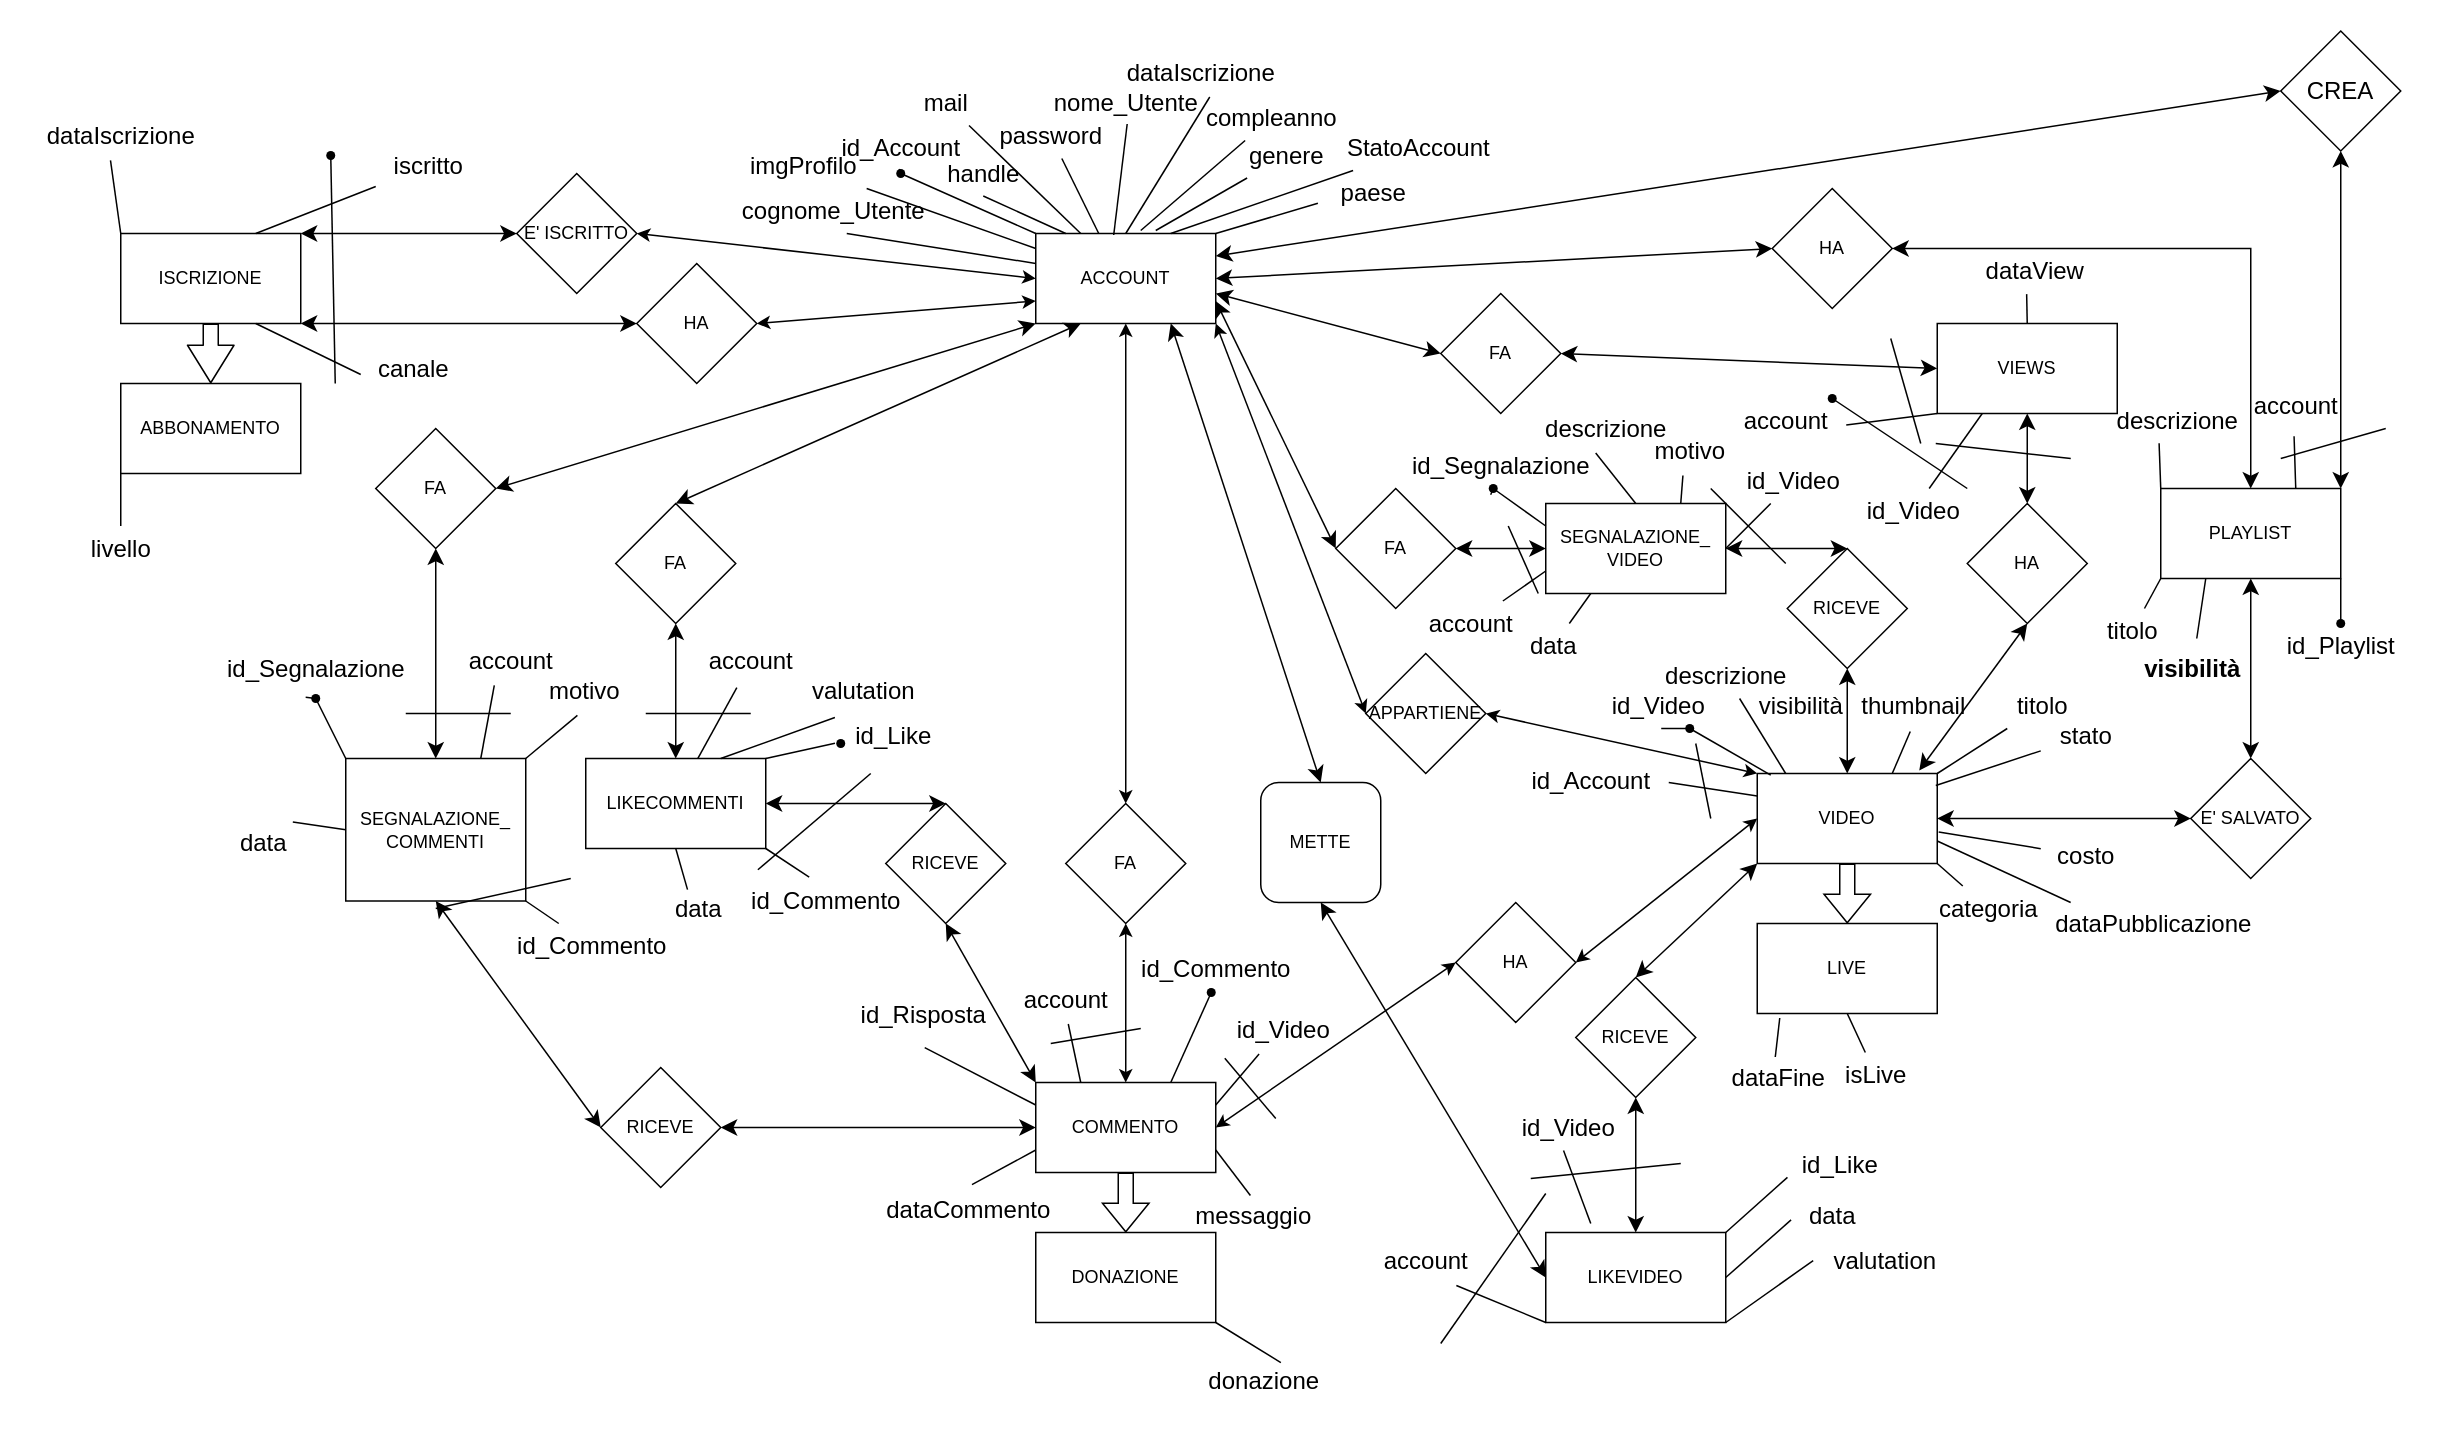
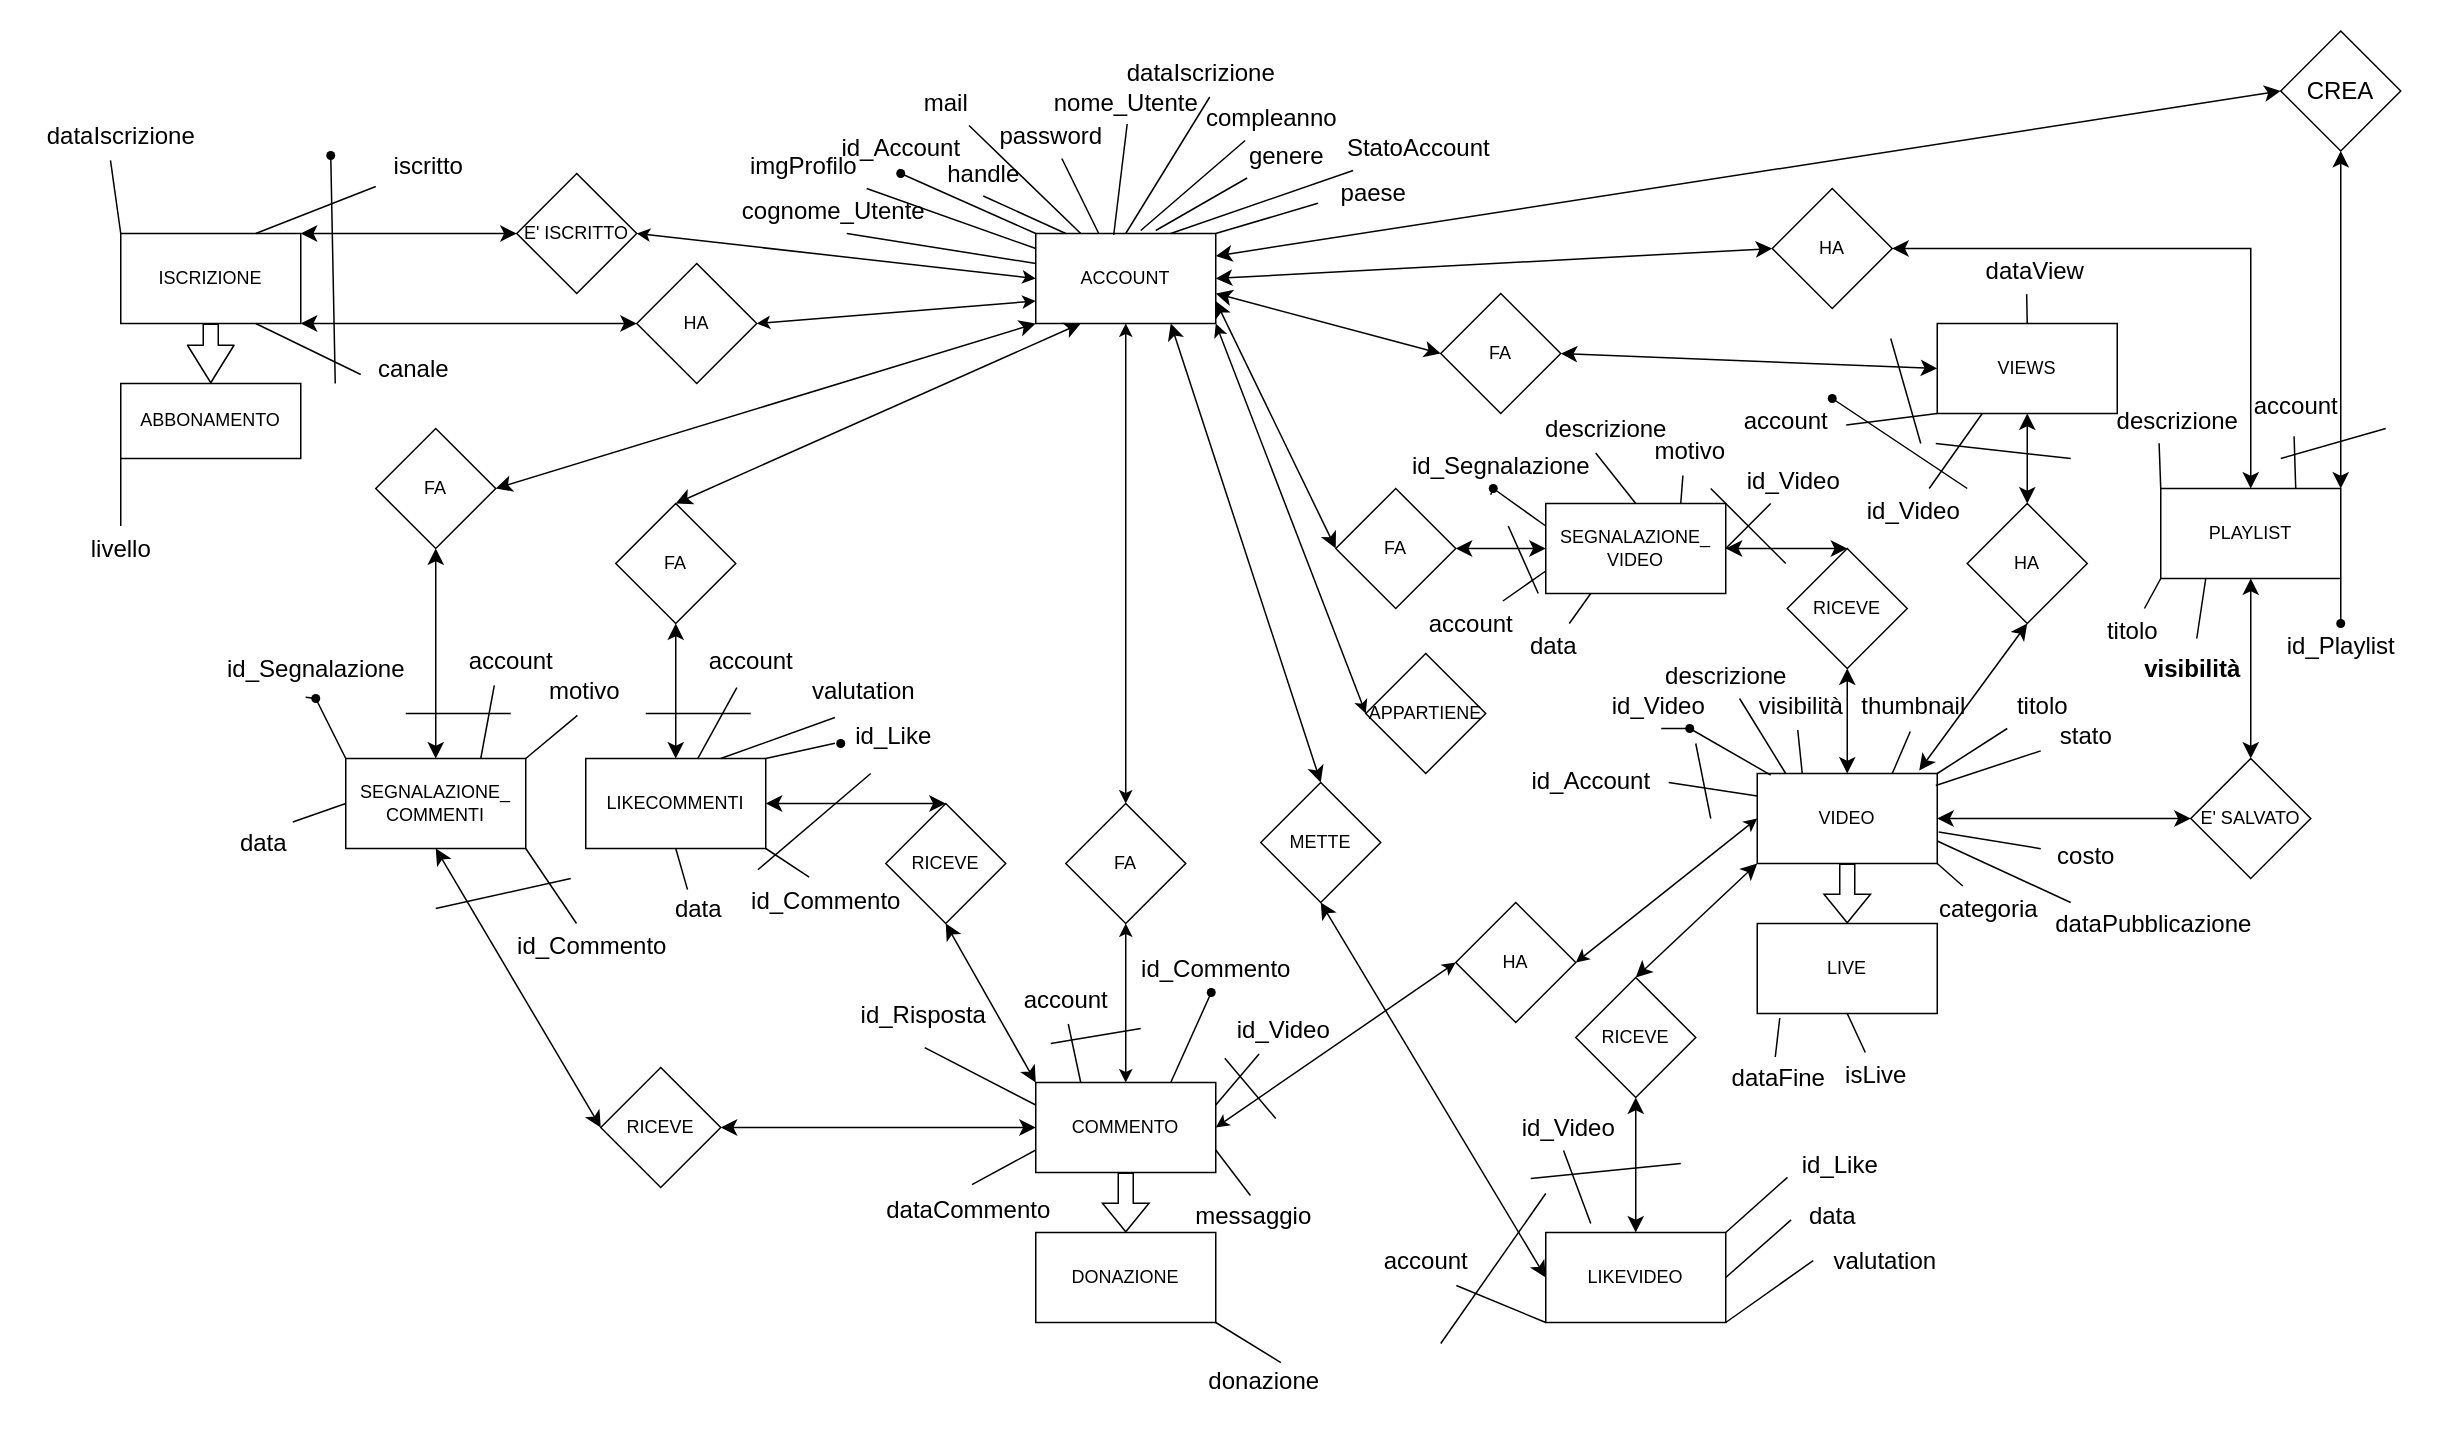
- <mxCell id="35" value="ABBONAMENTO" style="whiteSpace=wrap;html=1;" parent="1" vertex="1"><mxGeometry x="80" y="255" width="120" height="60" as="geometry" /></mxCell>
+ <mxCell id="35" value="ABBONAMENTO" style="whiteSpace=wrap;html=1;" parent="1" vertex="1"><mxGeometry x="80" y="255" width="120" height="50" as="geometry" /></mxCell>
- <mxCell id="6" value="" style="endArrow=classic;startArrow=classic;html=1;rounded=0;exitX=0;exitY=0;exitDx=0;exitDy=0;entryX=1;entryY=0.5;entryDx=0;entryDy=0;" parent="1" source="5" target="3" edge="1"><mxGeometry width="50" height="50" relative="1" as="geometry"><mxPoint x="790" y="735" as="sourcePoint" /><mxPoint x="840" y="685" as="targetPoint" /></mxGeometry></mxCell>
+ <mxCell id="113" value="" style="endArrow=none;html=1;rounded=0;exitX=0.25;exitY=0;exitDx=0;exitDy=0;entryX=0.475;entryY=1.033;entryDx=0;entryDy=0;entryPerimeter=0;" edge="1" parent="1" source="5" target="101"><mxGeometry width="50" height="50" relative="1" as="geometry"><mxPoint x="1200" y="505" as="sourcePoint" /><mxPoint x="1200" y="485" as="targetPoint" /></mxGeometry></mxCell>
- <mxCell id="24" value="SEGNALAZIONE_&lt;br&gt;COMMENTI" style="whiteSpace=wrap;html=1;" parent="1" vertex="1"><mxGeometry x="230" y="505" width="120" height="95" as="geometry" /></mxCell>
+ <mxCell id="24" value="SEGNALAZIONE_&lt;br&gt;COMMENTI" style="whiteSpace=wrap;html=1;" parent="1" vertex="1"><mxGeometry x="230" y="505" width="120" height="60" as="geometry" /></mxCell>
- <mxCell id="57" value="METTE" style="whiteSpace=wrap;html=1;rounded=1;" parent="1" vertex="1"><mxGeometry x="840" y="521" width="80" height="80" as="geometry" /></mxCell>
+ <mxCell id="57" value="METTE" style="rhombus;whiteSpace=wrap;html=1;" parent="1" vertex="1"><mxGeometry x="840" y="521" width="80" height="80" as="geometry" /></mxCell>
